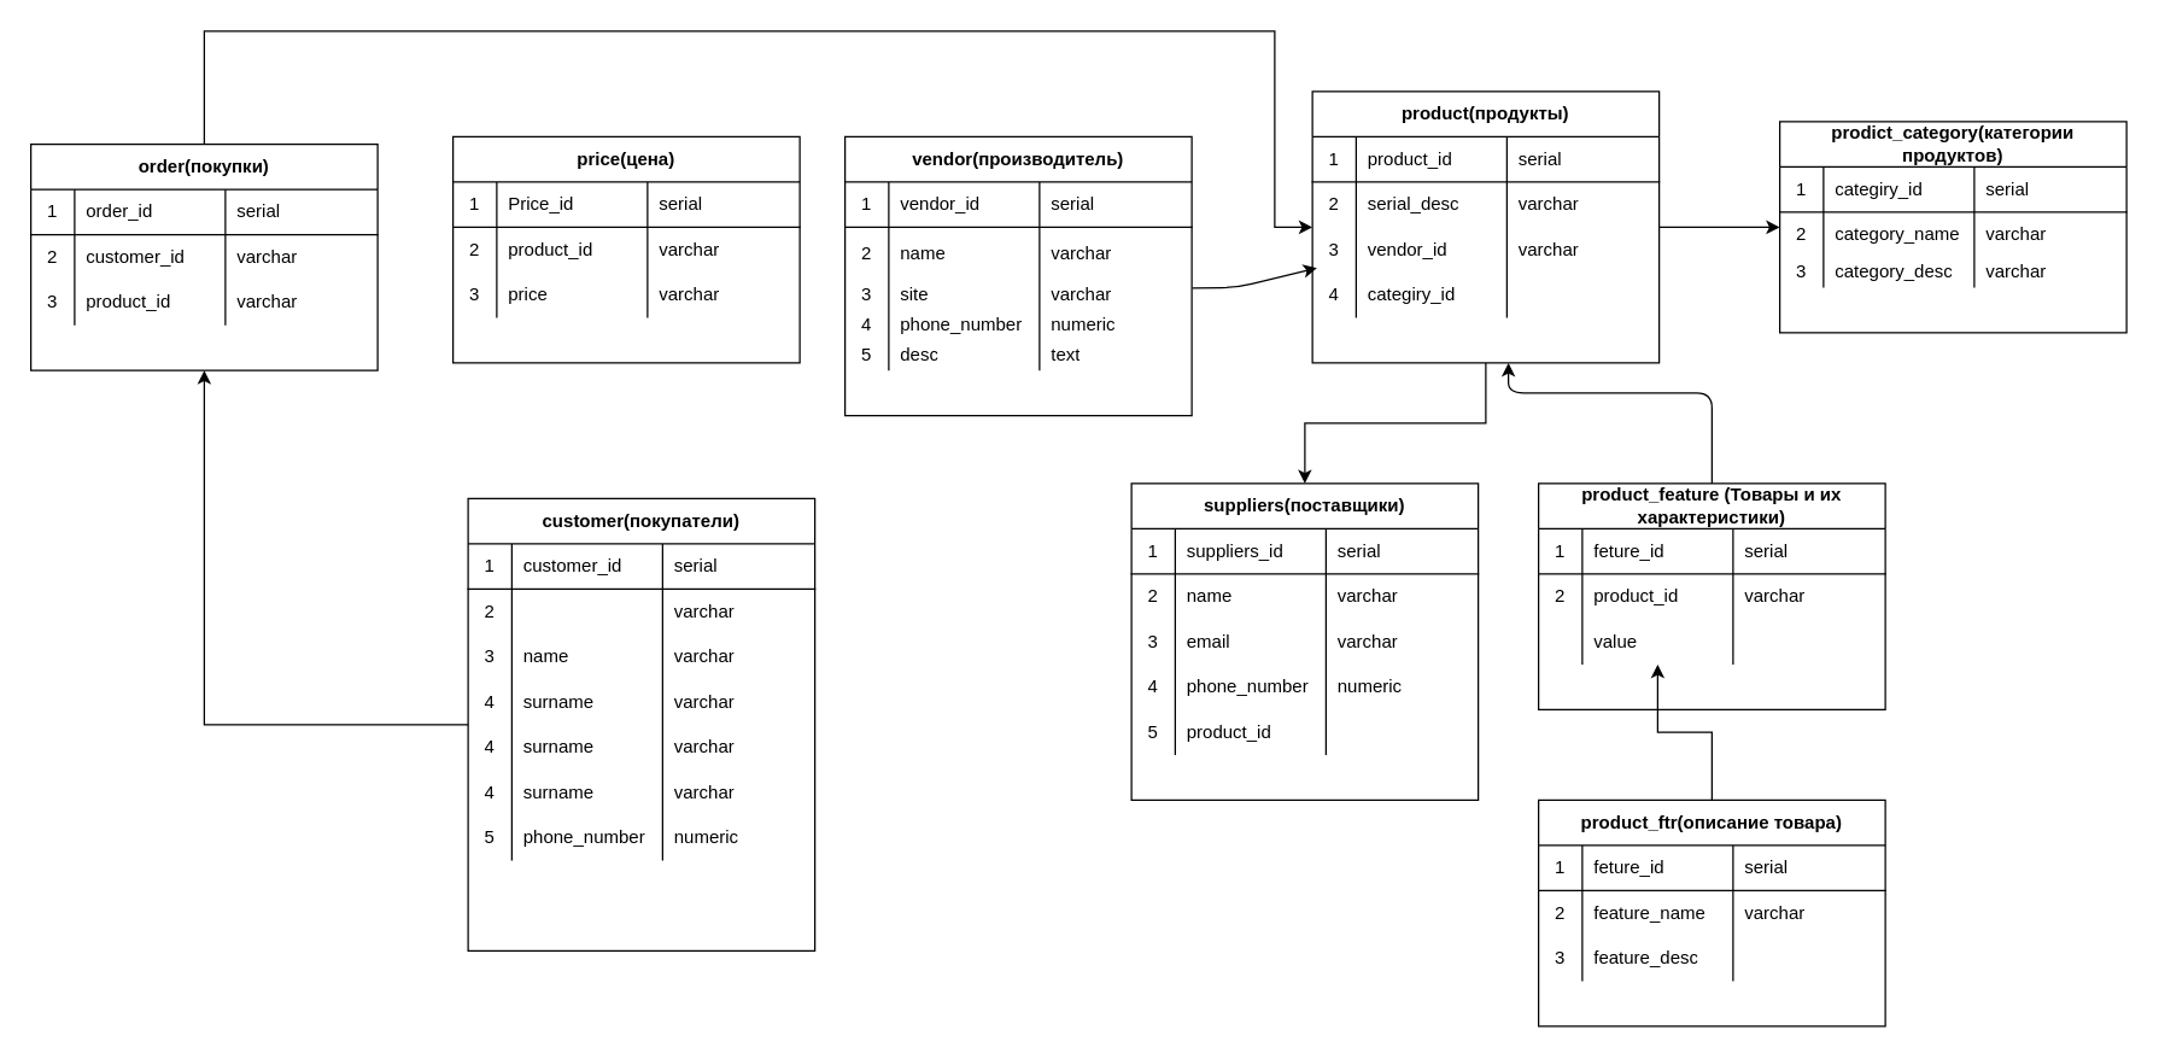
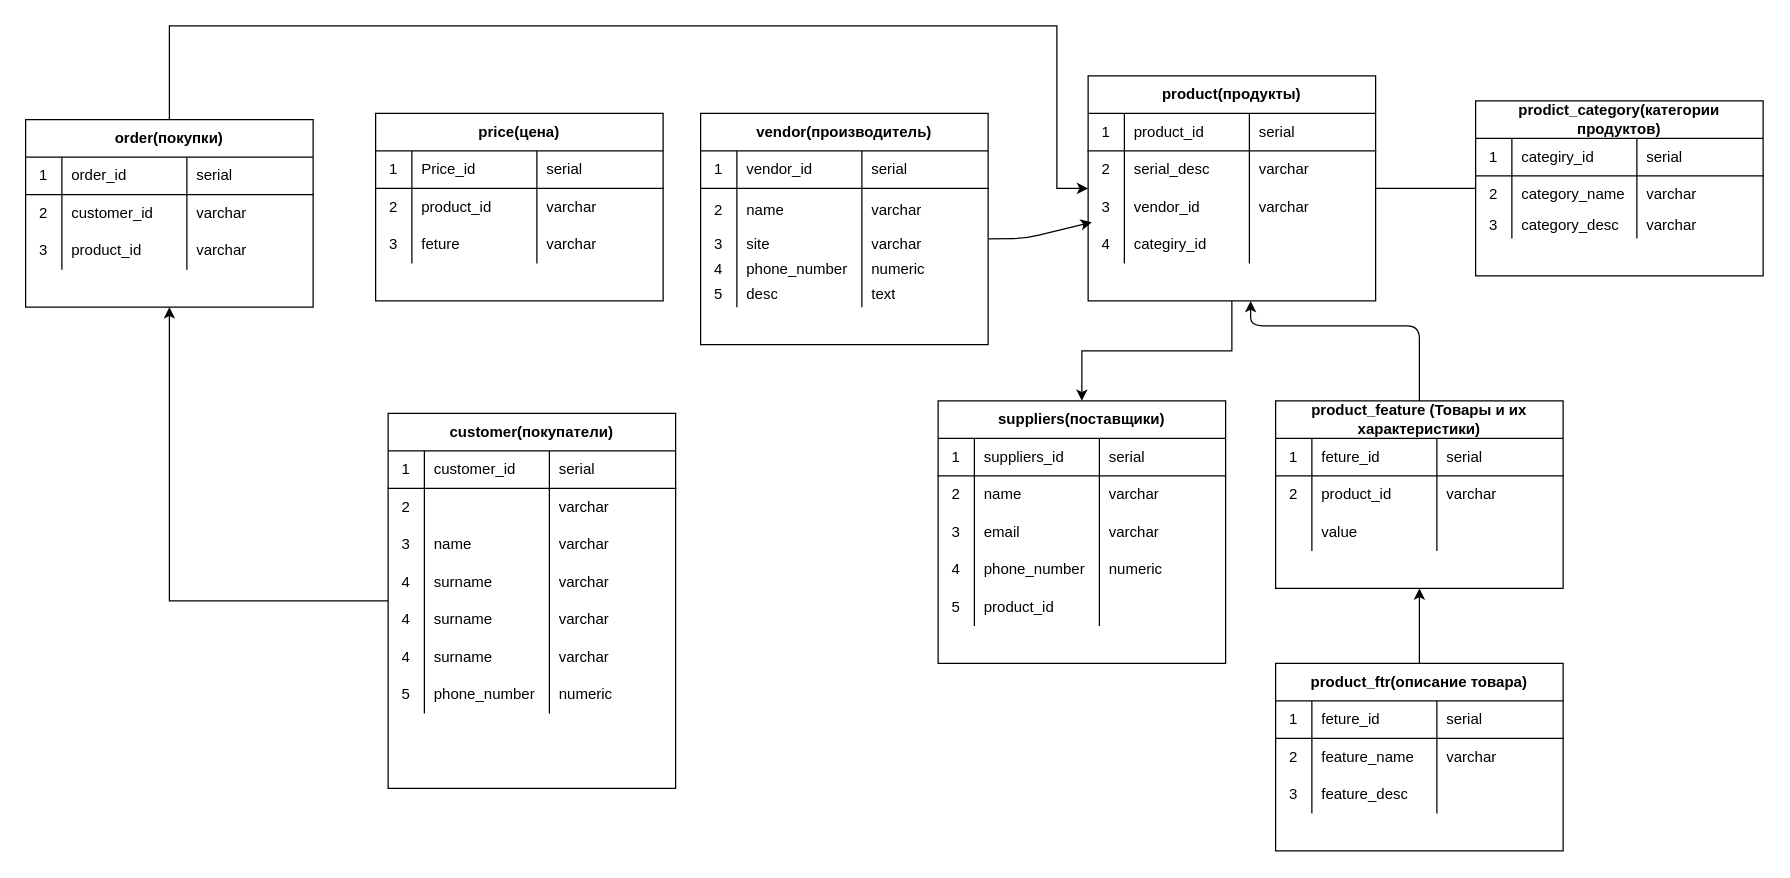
- <mxCell id="47" value="" style="edgeStyle=orthogonalEdgeStyle;rounded=0;orthogonalLoop=1;jettySize=auto;html=1;" edge="1" parent="1" source="49" target="101"><mxGeometry relative="1" as="geometry" /></mxCell>
+ <mxCell id="47" value="" style="edgeStyle=orthogonalEdgeStyle;rounded=0;orthogonalLoop=1;jettySize=auto;html=1;endArrow=none;" edge="1" parent="1" source="49" target="101"><mxGeometry relative="1" as="geometry" /></mxCell>
- <mxCell id="77" value="price" style="shape=partialRectangle;html=1;whiteSpace=wrap;connectable=0;fillColor=none;top=0;left=0;bottom=0;right=0;align=left;spacingLeft=6;overflow=hidden;" vertex="1" parent="75"><mxGeometry x="29" width="100" height="30" as="geometry" /></mxCell>
+ <mxCell id="77" value="feture" style="shape=partialRectangle;html=1;whiteSpace=wrap;connectable=0;fillColor=none;top=0;left=0;bottom=0;right=0;align=left;spacingLeft=6;overflow=hidden;" vertex="1" parent="75"><mxGeometry x="29" width="100" height="30" as="geometry" /></mxCell>
- <mxCell id="135" value="" style="edgeStyle=orthogonalEdgeStyle;rounded=0;orthogonalLoop=1;jettySize=auto;html=1;" edge="1" parent="1" source="136" target="160"><mxGeometry relative="1" as="geometry" /></mxCell>
+ <mxCell id="135" value="" style="edgeStyle=orthogonalEdgeStyle;rounded=0;orthogonalLoop=1;jettySize=auto;html=1;" edge="1" parent="1" source="136" target="149"><mxGeometry relative="1" as="geometry" /></mxCell>
